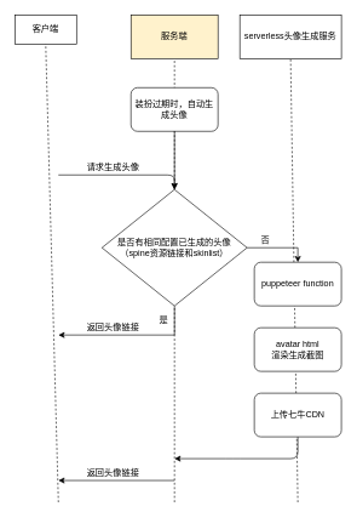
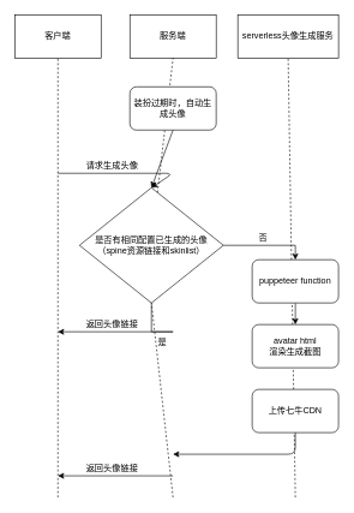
- <mxCell id="2" value="客户端" style="rounded=0;whiteSpace=wrap;html=1;" vertex="1" parent="1"><mxGeometry x="20" y="20" width="85" height="40" as="geometry" /></mxCell>
+ <mxCell id="2" value="客户端" style="rounded=0;whiteSpace=wrap;html=1;" vertex="1" parent="1"><mxGeometry x="20" y="20" width="120" height="60" as="geometry" /></mxCell>
- <mxCell id="4" value="服务端" style="rounded=0;whiteSpace=wrap;html=1;fillColor=#fff2cc;" vertex="1" parent="1"><mxGeometry x="180" y="20" width="120" height="60" as="geometry" /></mxCell>
+ <mxCell id="4" value="服务端" style="rounded=0;whiteSpace=wrap;html=1;" vertex="1" parent="1"><mxGeometry x="180" y="20" width="120" height="60" as="geometry" /></mxCell>
- <mxCell id="11" value="是否有相同配置已生成的头像&lt;br&gt;（spine资源链接和skinlist）" style="rhombus;whiteSpace=wrap;html=1;" vertex="1" parent="1"><mxGeometry x="140" y="260" width="200" height="160" as="geometry" /></mxCell>
+ <mxCell id="11" value="是否有相同配置已生成的头像&lt;br&gt;（spine资源链接和skinlist）" style="rhombus;whiteSpace=wrap;html=1;" vertex="1" parent="1"><mxGeometry x="110" y="260" width="200" height="160" as="geometry" /></mxCell>
- <mxCell id="13" value="是" style="text;html=1;align=center;verticalAlign=middle;resizable=0;points=[];autosize=1;strokeColor=none;" vertex="1" parent="1"><mxGeometry x="210" y="430" width="30" height="20" as="geometry" /></mxCell>
+ <mxCell id="13" value="是" style="text;html=1;align=center;verticalAlign=middle;resizable=0;points=[];autosize=1;strokeColor=none;" vertex="1" parent="1"><mxGeometry x="210" y="465" width="30" height="20" as="geometry" /></mxCell>
+ <mxCell id="19" style="edgeStyle=orthogonalEdgeStyle;rounded=0;orthogonalLoop=1;jettySize=auto;html=1;exitX=0.5;exitY=1;exitDx=0;exitDy=0;entryX=0.5;entryY=0;entryDx=0;entryDy=0;" edge="1" parent="1" source="20" target="21"><mxGeometry relative="1" as="geometry" /></mxCell>
